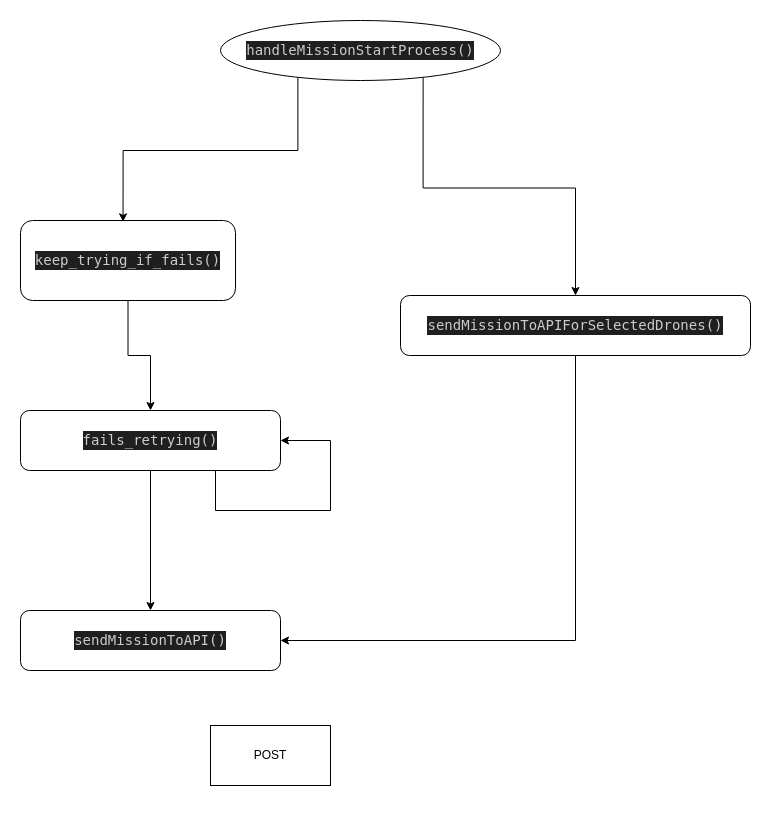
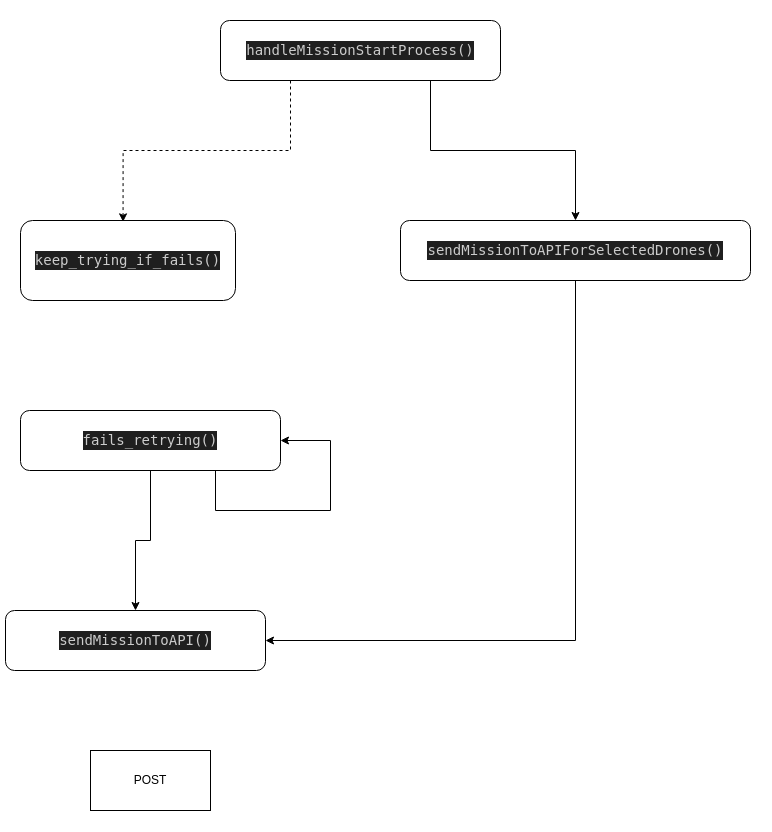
- <mxCell id="13" value="&lt;div style=&quot;color: rgb(204, 204, 204); background-color: rgb(31, 31, 31); font-family: &amp;quot;Droid Sans Mono&amp;quot;, &amp;quot;monospace&amp;quot;, monospace; font-size: 14px; line-height: 19px;&quot;&gt;handleMissionStartProcess()&lt;/div&gt;" style="ellipse;whiteSpace=wrap;html=1;" vertex="1" parent="1"><mxGeometry x="220" y="20" width="280" height="60" as="geometry" /></mxCell>
+ <mxCell id="13" value="&lt;div style=&quot;color: rgb(204, 204, 204); background-color: rgb(31, 31, 31); font-family: &amp;quot;Droid Sans Mono&amp;quot;, &amp;quot;monospace&amp;quot;, monospace; font-size: 14px; line-height: 19px;&quot;&gt;handleMissionStartProcess()&lt;/div&gt;" style="rounded=1;whiteSpace=wrap;html=1;" vertex="1" parent="1"><mxGeometry x="220" y="20" width="280" height="60" as="geometry" /></mxCell>
- <mxCell id="11" style="edgeStyle=orthogonalEdgeStyle;rounded=0;orthogonalLoop=1;jettySize=auto;html=1;exitX=0.25;exitY=1;exitDx=0;exitDy=0;entryX=0.477;entryY=0.017;entryDx=0;entryDy=0;entryPerimeter=0;" edge="1" parent="1" source="13" target="3"><mxGeometry relative="1" as="geometry" /></mxCell>
+ <mxCell id="11" style="edgeStyle=orthogonalEdgeStyle;rounded=0;orthogonalLoop=1;jettySize=auto;html=1;exitX=0.25;exitY=1;exitDx=0;exitDy=0;entryX=0.477;entryY=0.017;entryDx=0;entryDy=0;entryPerimeter=0;dashed=1;" edge="1" parent="1" source="13" target="3"><mxGeometry relative="1" as="geometry" /></mxCell>
- <mxCell id="5" value="&lt;div style=&quot;color: rgb(204, 204, 204); background-color: rgb(31, 31, 31); font-family: &amp;quot;Droid Sans Mono&amp;quot;, &amp;quot;monospace&amp;quot;, monospace; font-size: 14px; line-height: 19px;&quot;&gt;sendMissionToAPIForSelectedDrones()&lt;/div&gt;" style="rounded=1;whiteSpace=wrap;html=1;" vertex="1" parent="1"><mxGeometry x="400" y="295" width="350" height="60" as="geometry" /></mxCell>
+ <mxCell id="5" value="&lt;div style=&quot;color: rgb(204, 204, 204); background-color: rgb(31, 31, 31); font-family: &amp;quot;Droid Sans Mono&amp;quot;, &amp;quot;monospace&amp;quot;, monospace; font-size: 14px; line-height: 19px;&quot;&gt;sendMissionToAPIForSelectedDrones()&lt;/div&gt;" style="rounded=1;whiteSpace=wrap;html=1;" vertex="1" parent="1"><mxGeometry x="400" y="220" width="350" height="60" as="geometry" /></mxCell>
- <mxCell id="2" style="edgeStyle=orthogonalEdgeStyle;rounded=0;orthogonalLoop=1;jettySize=auto;html=1;exitX=0.5;exitY=1;exitDx=0;exitDy=0;entryX=0.5;entryY=0;entryDx=0;entryDy=0;" edge="1" parent="1" source="3" target="7"><mxGeometry relative="1" as="geometry" /></mxCell>
- <mxCell id="9" value="&lt;div style=&quot;color: rgb(204, 204, 204); background-color: rgb(31, 31, 31); font-family: &amp;quot;Droid Sans Mono&amp;quot;, &amp;quot;monospace&amp;quot;, monospace; font-size: 14px; line-height: 19px;&quot;&gt;sendMissionToAPI()&lt;/div&gt;" style="rounded=1;whiteSpace=wrap;html=1;" vertex="1" parent="1"><mxGeometry x="20" y="610" width="260" height="60" as="geometry" /></mxCell>
+ <mxCell id="9" value="&lt;div style=&quot;color: rgb(204, 204, 204); background-color: rgb(31, 31, 31); font-family: &amp;quot;Droid Sans Mono&amp;quot;, &amp;quot;monospace&amp;quot;, monospace; font-size: 14px; line-height: 19px;&quot;&gt;sendMissionToAPI()&lt;/div&gt;" style="rounded=1;whiteSpace=wrap;html=1;" vertex="1" parent="1"><mxGeometry x="5" y="610" width="260" height="60" as="geometry" /></mxCell>
- <mxCell id="10" value="POST" style="rounded=0;whiteSpace=wrap;html=1;" vertex="1" parent="1"><mxGeometry x="210" y="725" width="120" height="60" as="geometry" /></mxCell>
+ <mxCell id="10" value="POST" style="rounded=0;whiteSpace=wrap;html=1;" vertex="1" parent="1"><mxGeometry x="90" y="750" width="120" height="60" as="geometry" /></mxCell>
